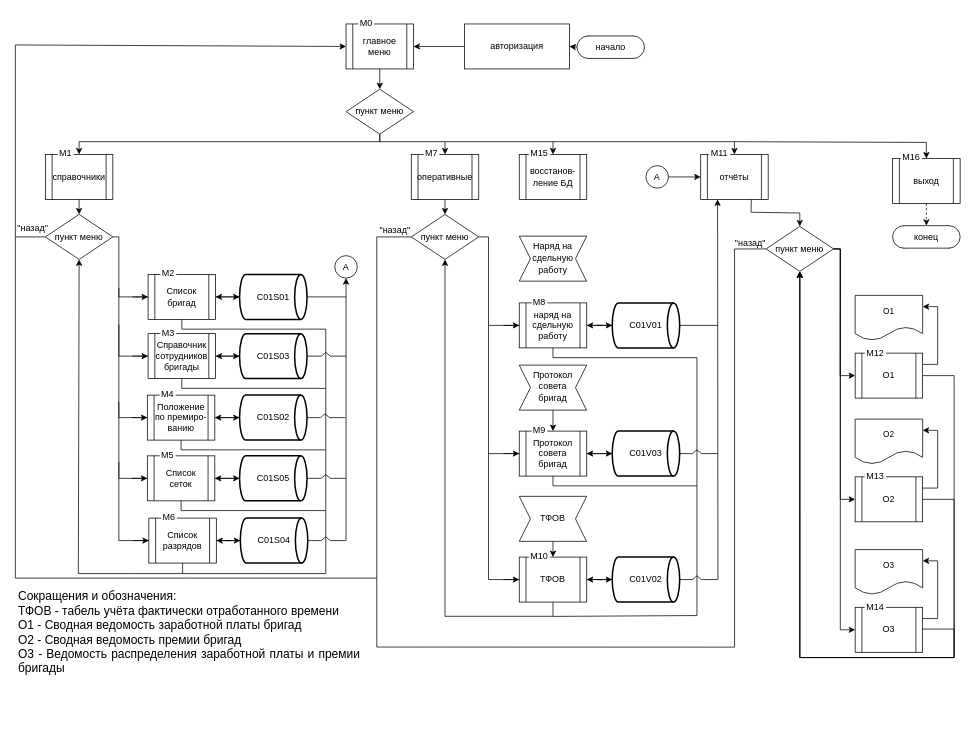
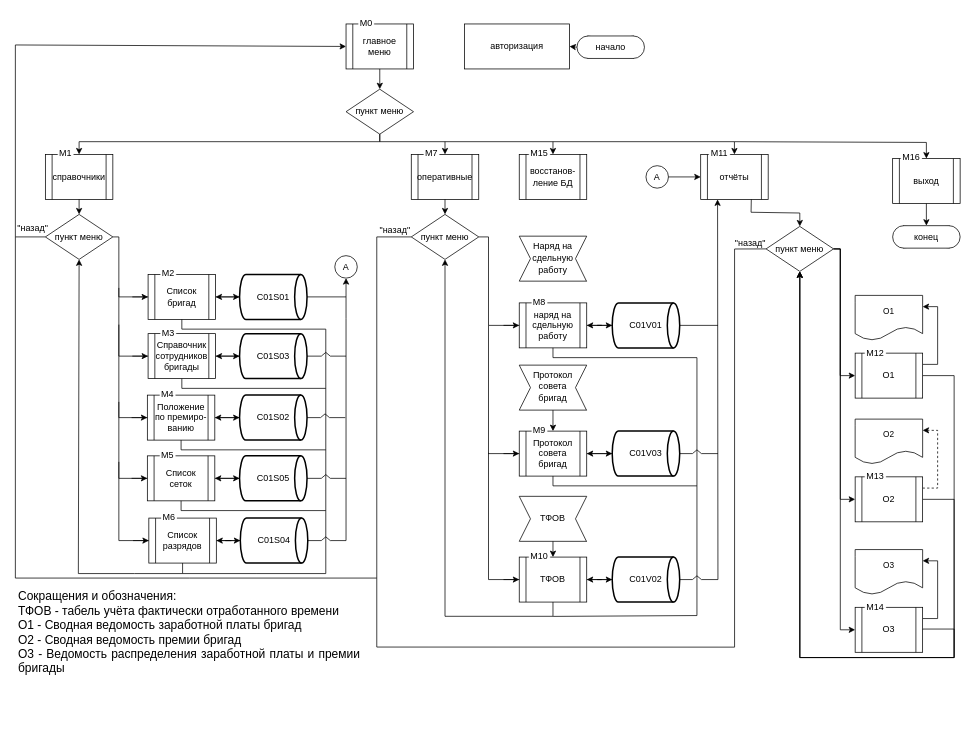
- <mxCell id="53" value="" style="endArrow=classic;html=1;rounded=0;exitX=0;exitY=0.5;exitDx=0;exitDy=0;entryX=1;entryY=0.5;entryDx=0;entryDy=0;" parent="1" source="2" target="16" edge="1"><mxGeometry width="50" height="50" relative="1" as="geometry"><mxPoint x="437.004" y="40.002" as="sourcePoint" /><mxPoint x="487.004" y="-9.998" as="targetPoint" /></mxGeometry></mxCell>
- <mxCell id="139" value="" style="endArrow=classic;html=1;rounded=0;exitX=0.5;exitY=1;exitDx=0;exitDy=0;entryX=0.5;entryY=0;entryDx=0;entryDy=0;dashed=1;" parent="1" source="131" target="135" edge="1"><mxGeometry width="50" height="50" relative="1" as="geometry"><mxPoint x="1218.004" y="321.002" as="sourcePoint" /><mxPoint x="1268.004" y="271.002" as="targetPoint" /></mxGeometry></mxCell>
+ <mxCell id="139" value="" style="endArrow=classic;html=1;rounded=0;exitX=0.5;exitY=1;exitDx=0;exitDy=0;entryX=0.5;entryY=0;entryDx=0;entryDy=0;" parent="1" source="131" target="135" edge="1"><mxGeometry width="50" height="50" relative="1" as="geometry"><mxPoint x="1218.004" y="321.002" as="sourcePoint" /><mxPoint x="1268.004" y="271.002" as="targetPoint" /></mxGeometry></mxCell>
- <mxCell id="152" style="edgeStyle=orthogonalEdgeStyle;rounded=0;orthogonalLoop=1;jettySize=auto;html=1;exitX=1;exitY=0.25;exitDx=0;exitDy=0;entryX=1;entryY=0.25;entryDx=0;entryDy=0;" edge="1" parent="1" source="153" target="150"><mxGeometry relative="1" as="geometry" /></mxCell>
+ <mxCell id="152" style="edgeStyle=orthogonalEdgeStyle;rounded=0;orthogonalLoop=1;jettySize=auto;html=1;exitX=1;exitY=0.25;exitDx=0;exitDy=0;entryX=1;entryY=0.25;entryDx=0;entryDy=0;dashed=1;" edge="1" parent="1" source="153" target="150"><mxGeometry relative="1" as="geometry" /></mxCell>
